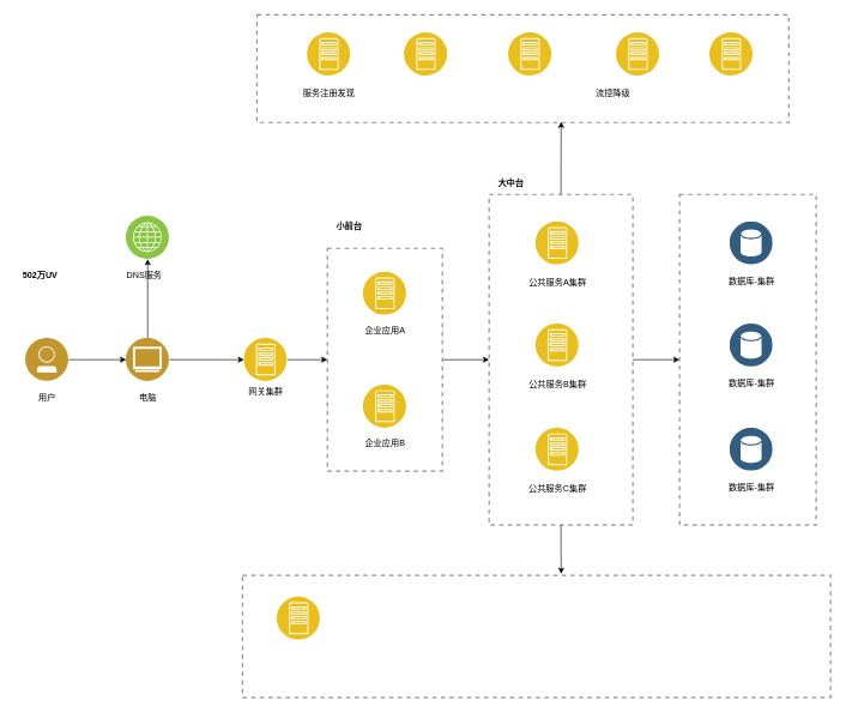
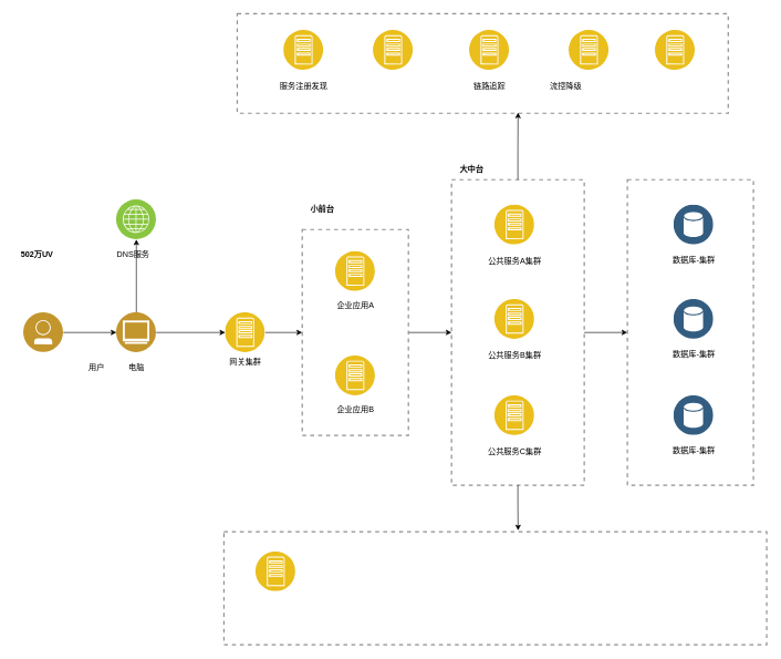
+ <mxCell id="36" value="链路追踪" style="text;html=1;align=center;verticalAlign=middle;resizable=0;points=[];autosize=1;strokeColor=none;fillColor=none;" vertex="1" parent="31"><mxGeometry x="345" y="95" width="70" height="30" as="geometry" /></mxCell>
- <mxCell id="6" value="用户" style="text;html=1;align=center;verticalAlign=middle;resizable=0;points=[];autosize=1;strokeColor=none;fillColor=none;" vertex="1" parent="1"><mxGeometry x="40" y="538" width="50" height="30" as="geometry" /></mxCell>
+ <mxCell id="6" value="用户" style="text;html=1;align=center;verticalAlign=middle;resizable=0;points=[];autosize=1;strokeColor=none;fillColor=none;" vertex="1" parent="1"><mxGeometry x="120" y="538" width="50" height="30" as="geometry" /></mxCell>
